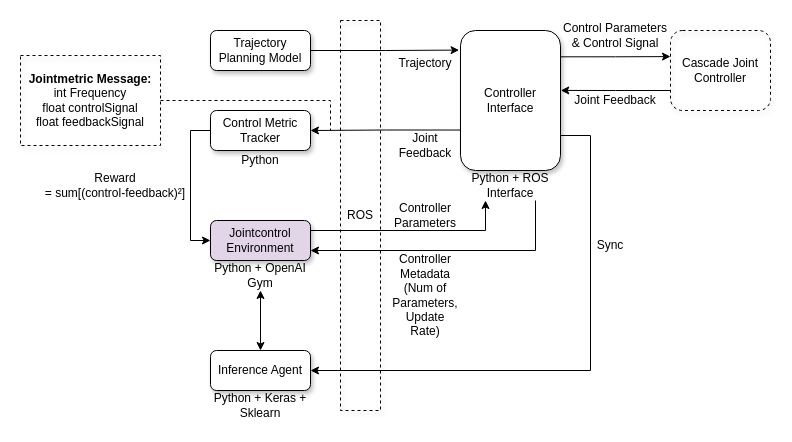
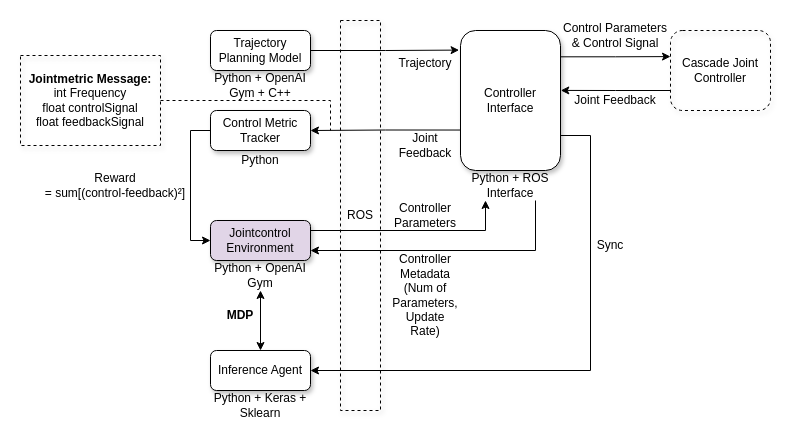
+ <mxCell id="4" value="Python + OpenAI Gym + C++" style="text;html=1;strokeColor=none;fillColor=none;align=center;verticalAlign=middle;whiteSpace=wrap;rounded=0;shadow=1;" parent="1" vertex="1"><mxGeometry x="210" y="70" width="100" height="30" as="geometry" /></mxCell>
+ <mxCell id="25" value="&lt;b&gt;MDP&lt;/b&gt;" style="text;html=1;strokeColor=none;fillColor=none;align=center;verticalAlign=middle;whiteSpace=wrap;rounded=0;shadow=1;dashed=1;" parent="1" vertex="1"><mxGeometry x="210" y="300" width="60" height="30" as="geometry" /></mxCell>
